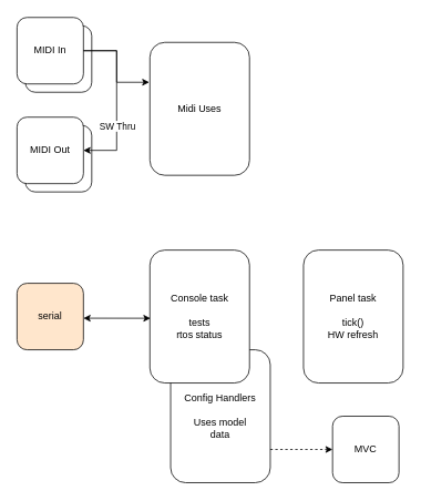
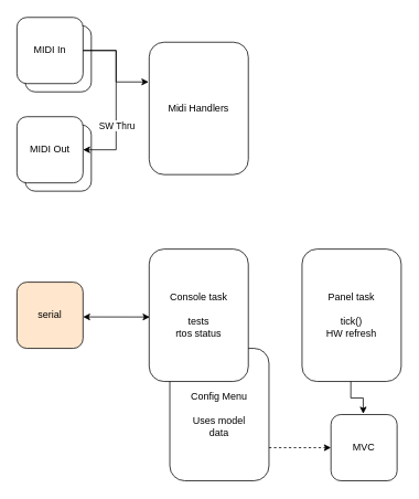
- <mxCell id="5" value="Midi Uses" style="rounded=1;whiteSpace=wrap;html=1;" vertex="1" parent="1"><mxGeometry x="180" y="50" width="120" height="160" as="geometry" /></mxCell>
+ <mxCell id="5" value="Midi Handlers" style="rounded=1;whiteSpace=wrap;html=1;" vertex="1" parent="1"><mxGeometry x="180" y="50" width="120" height="160" as="geometry" /></mxCell>
+ <mxCell id="15" value="" style="endArrow=classic;html=1;rounded=0;entryX=0.488;entryY=-0.012;entryDx=0;entryDy=0;entryPerimeter=0;exitX=0.492;exitY=1;exitDx=0;exitDy=0;exitPerimeter=0;edgeStyle=orthogonalEdgeStyle;" edge="1" parent="1" source="12" target="13"><mxGeometry width="50" height="50" relative="1" as="geometry"><mxPoint x="300" y="360" as="sourcePoint" /><mxPoint x="350" y="310" as="targetPoint" /></mxGeometry></mxCell>
- <mxCell id="2" value="&lt;div&gt;Config Handlers&lt;/div&gt;&lt;div&gt;&lt;br&gt;&lt;/div&gt;&lt;div&gt;Uses model&lt;/div&gt;&lt;div&gt;data&lt;br&gt;&lt;/div&gt;" style="rounded=1;whiteSpace=wrap;html=1;" vertex="1" parent="1"><mxGeometry x="205" y="420" width="120" height="160" as="geometry" /></mxCell>
+ <mxCell id="2" value="&lt;div&gt;Config Menu&lt;/div&gt;&lt;div&gt;&lt;br&gt;&lt;/div&gt;&lt;div&gt;Uses model&lt;/div&gt;&lt;div&gt;data&lt;br&gt;&lt;/div&gt;" style="rounded=1;whiteSpace=wrap;html=1;" vertex="1" parent="1"><mxGeometry x="205" y="420" width="120" height="160" as="geometry" /></mxCell>
